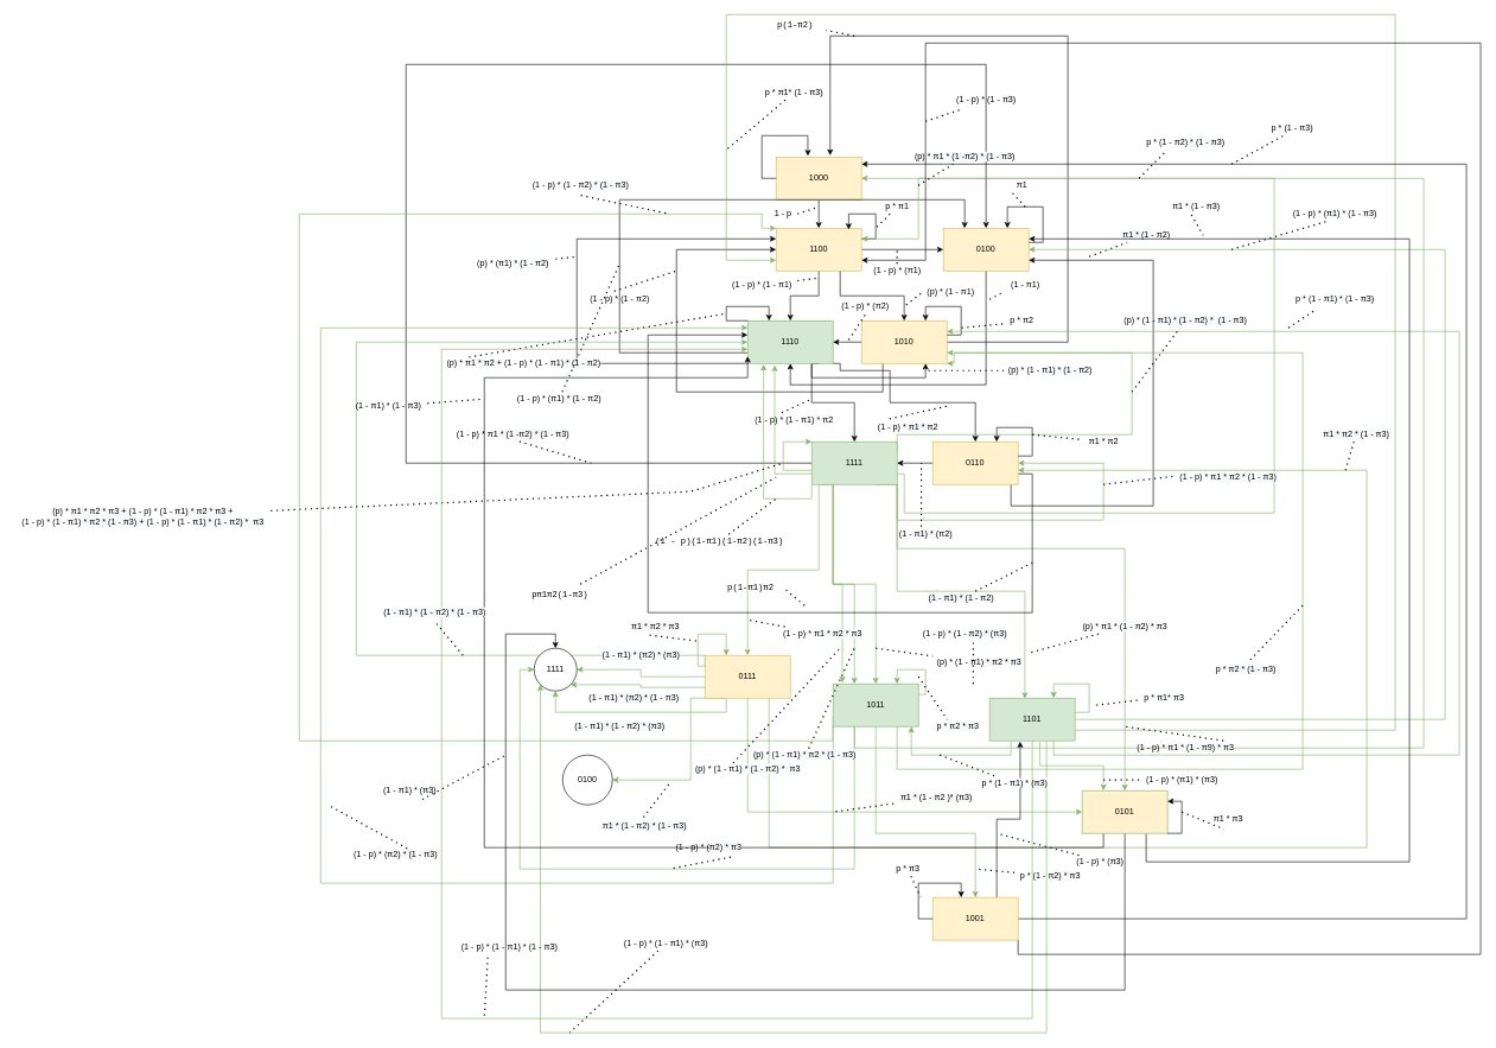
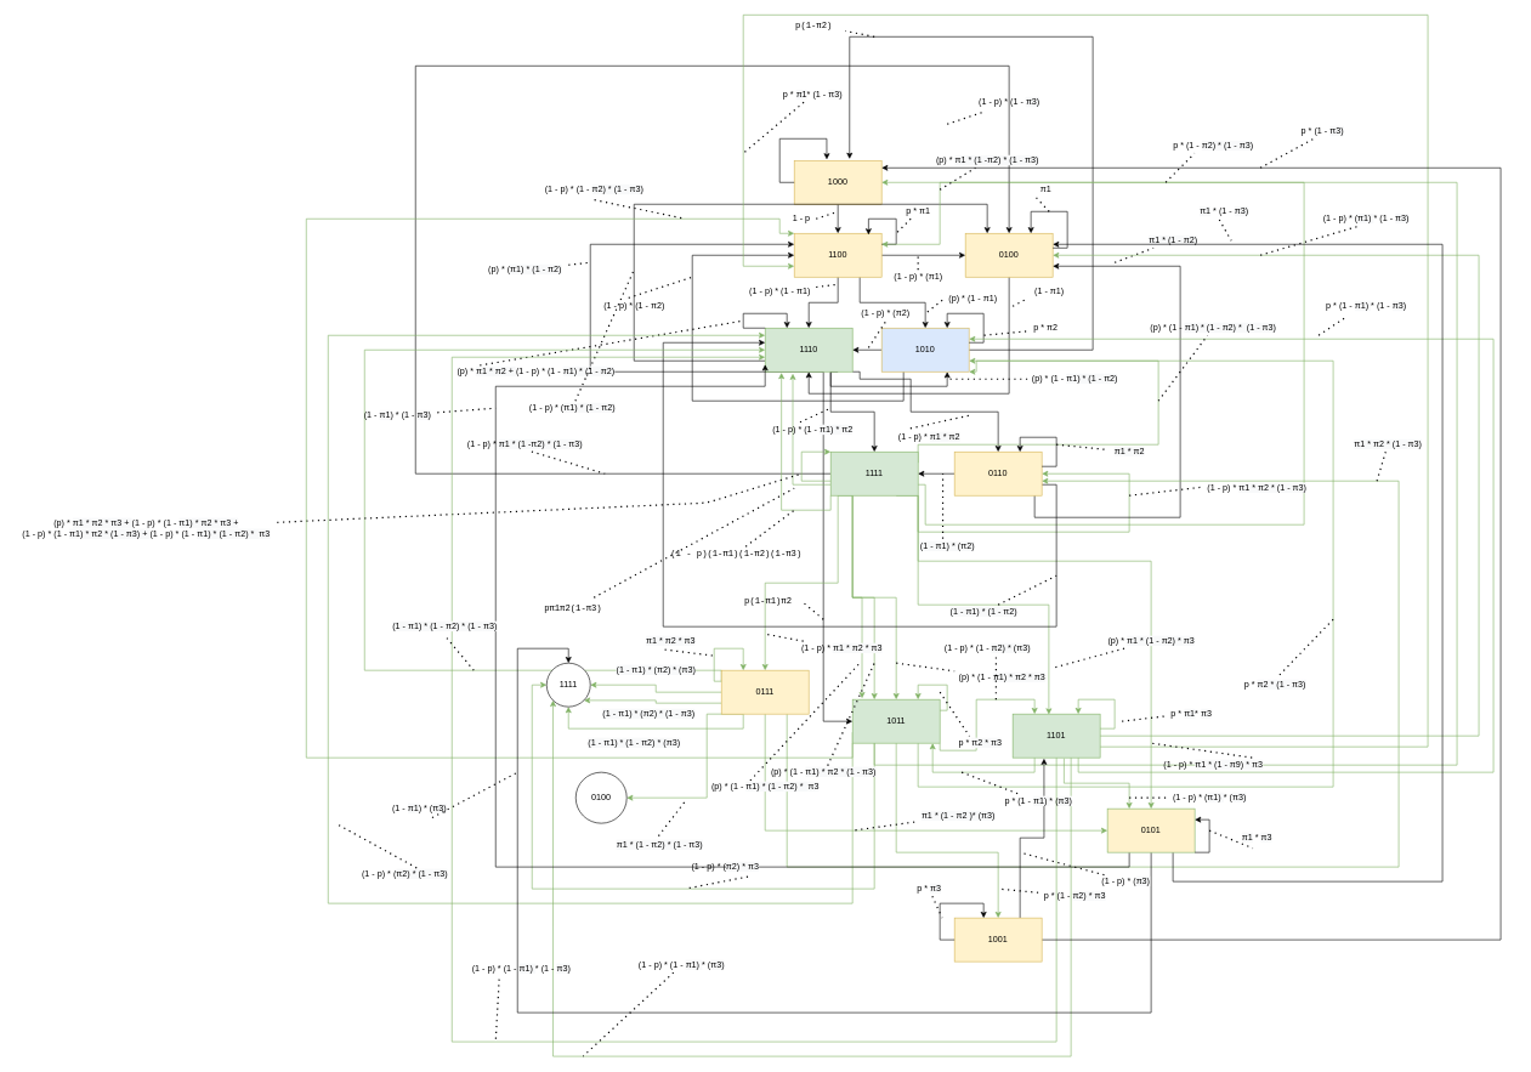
- <mxCell id="30" value="1010" style="whiteSpace=wrap;html=1;fillColor=#fff2cc;strokeColor=#d6b656;" parent="1" vertex="1"><mxGeometry x="1210" y="450" width="120" height="60" as="geometry" /></mxCell>
+ <mxCell id="30" value="1010" style="whiteSpace=wrap;html=1;fillColor=#dae8fc;strokeColor=#d6b656;" parent="1" vertex="1"><mxGeometry x="1210" y="450" width="120" height="60" as="geometry" /></mxCell>
+ <mxCell id="103" style="edgeStyle=orthogonalEdgeStyle;rounded=0;orthogonalLoop=1;jettySize=auto;html=1;exitX=1;exitY=1;exitDx=0;exitDy=0;entryX=0.25;entryY=0;entryDx=0;entryDy=0;fillColor=#d5e8d4;strokeColor=#82b366;" parent="1" source="105" target="115" edge="1"><mxGeometry relative="1" as="geometry"><Array as="points"><mxPoint x="1290" y="1030" /><mxPoint x="1340" y="1030" /><mxPoint x="1340" y="960" /><mxPoint x="1420" y="960" /></Array></mxGeometry></mxCell>
+ <mxCell id="23" style="edgeStyle=orthogonalEdgeStyle;rounded=0;orthogonalLoop=1;jettySize=auto;html=1;exitX=0;exitY=1;exitDx=0;exitDy=0;entryX=0;entryY=0.5;entryDx=0;entryDy=0;fontColor=#000000;" edge="1" parent="1" source="24" target="105"><mxGeometry relative="1" as="geometry"><Array as="points"><mxPoint x="1130" y="510" /><mxPoint x="1130" y="990" /></Array></mxGeometry></mxCell>
- <mxCell id="168" style="edgeStyle=orthogonalEdgeStyle;rounded=0;orthogonalLoop=1;jettySize=auto;html=1;exitX=1;exitY=1;exitDx=0;exitDy=0;entryX=1;entryY=0.75;entryDx=0;entryDy=0;" parent="1" source="169" target="8" edge="1"><mxGeometry relative="1" as="geometry"><Array as="points"><mxPoint x="1430" y="1340" /><mxPoint x="2080" y="1340" /><mxPoint x="2080" y="60" /><mxPoint x="1300" y="60" /><mxPoint x="1300" y="365" /></Array></mxGeometry></mxCell>
